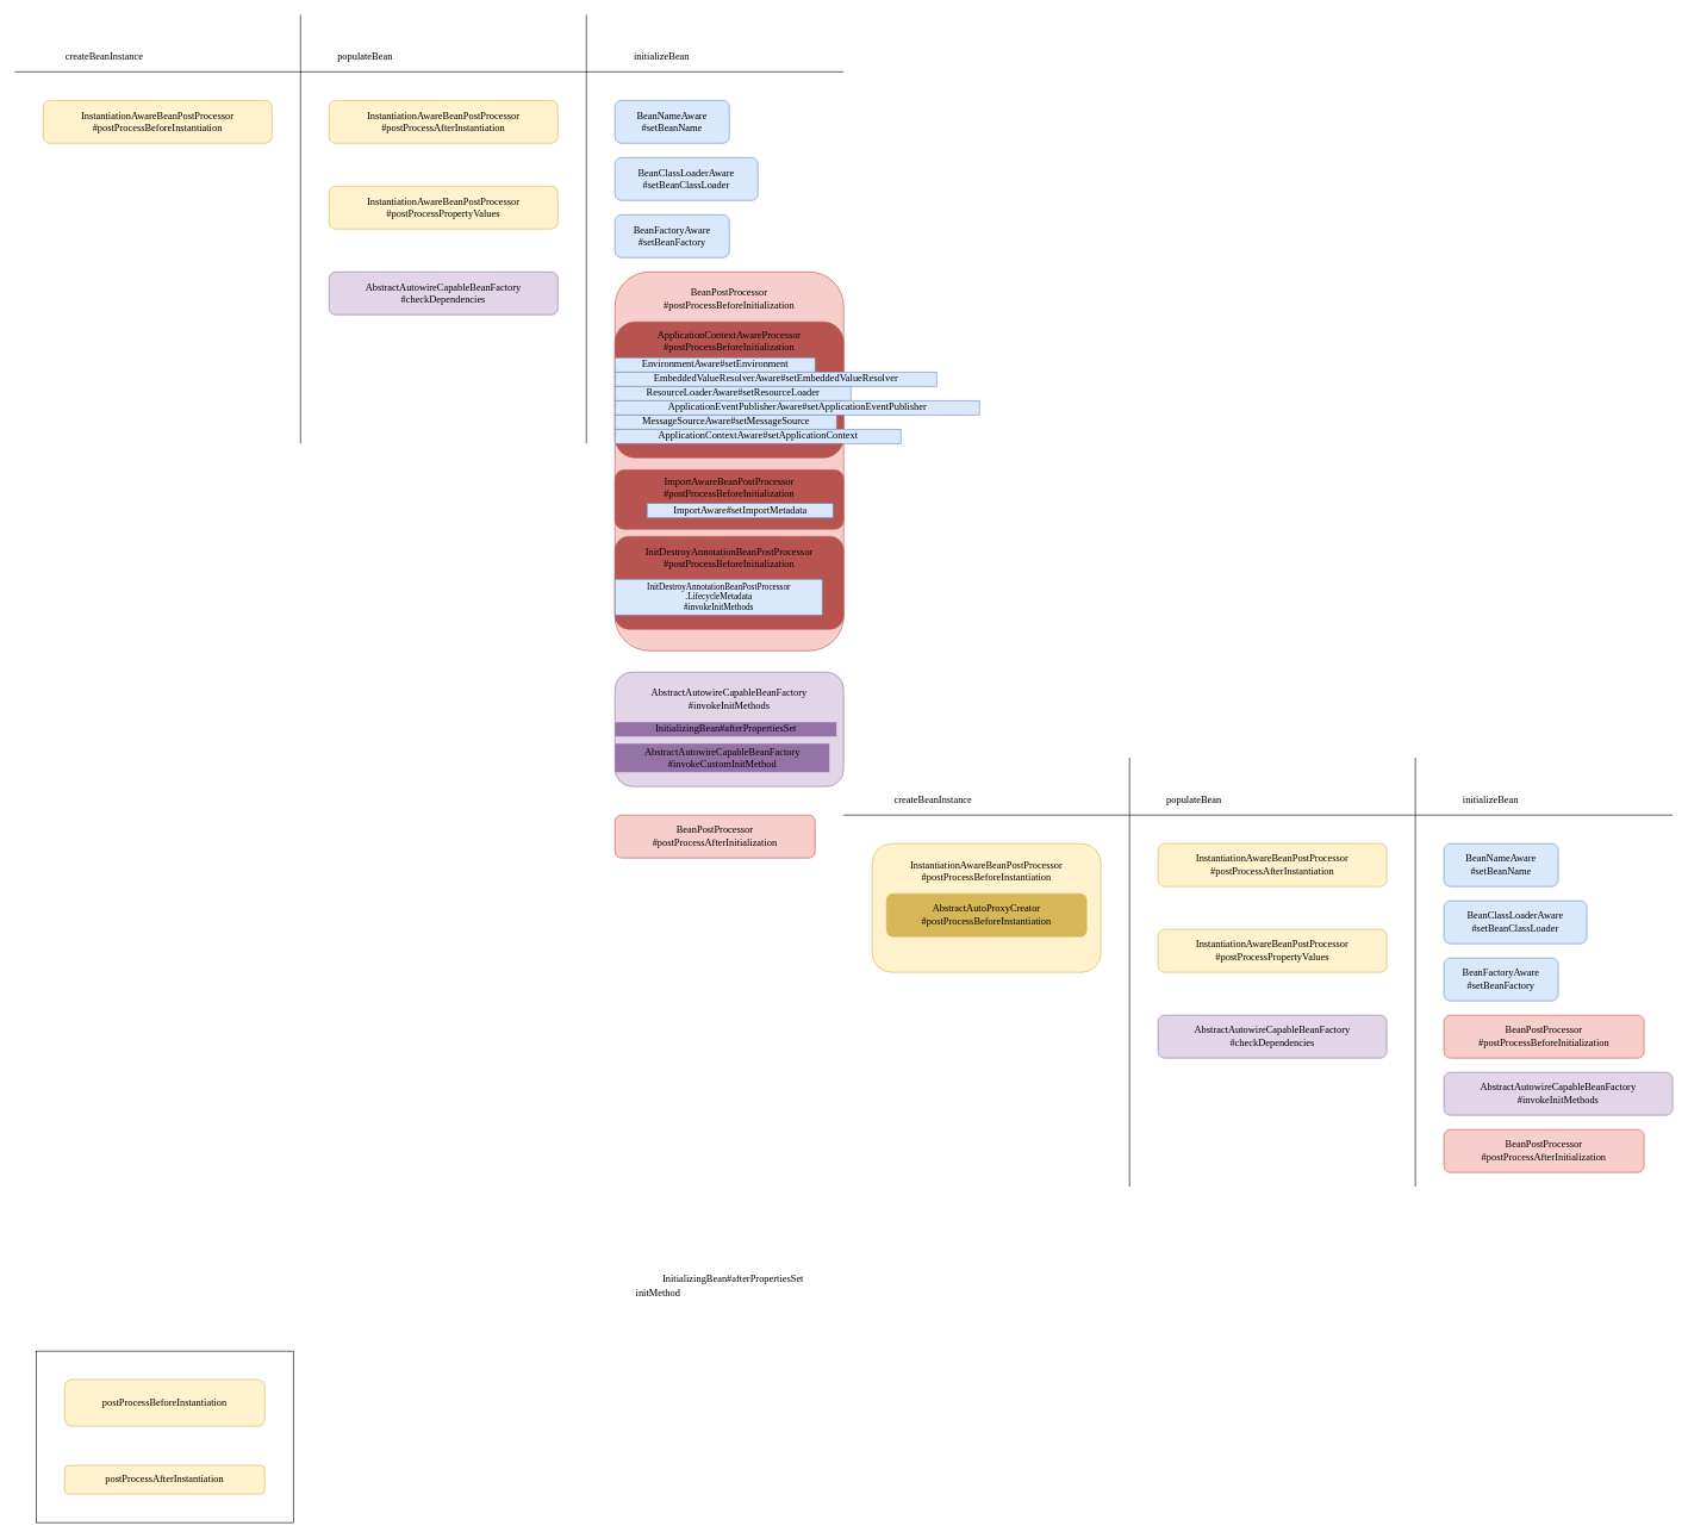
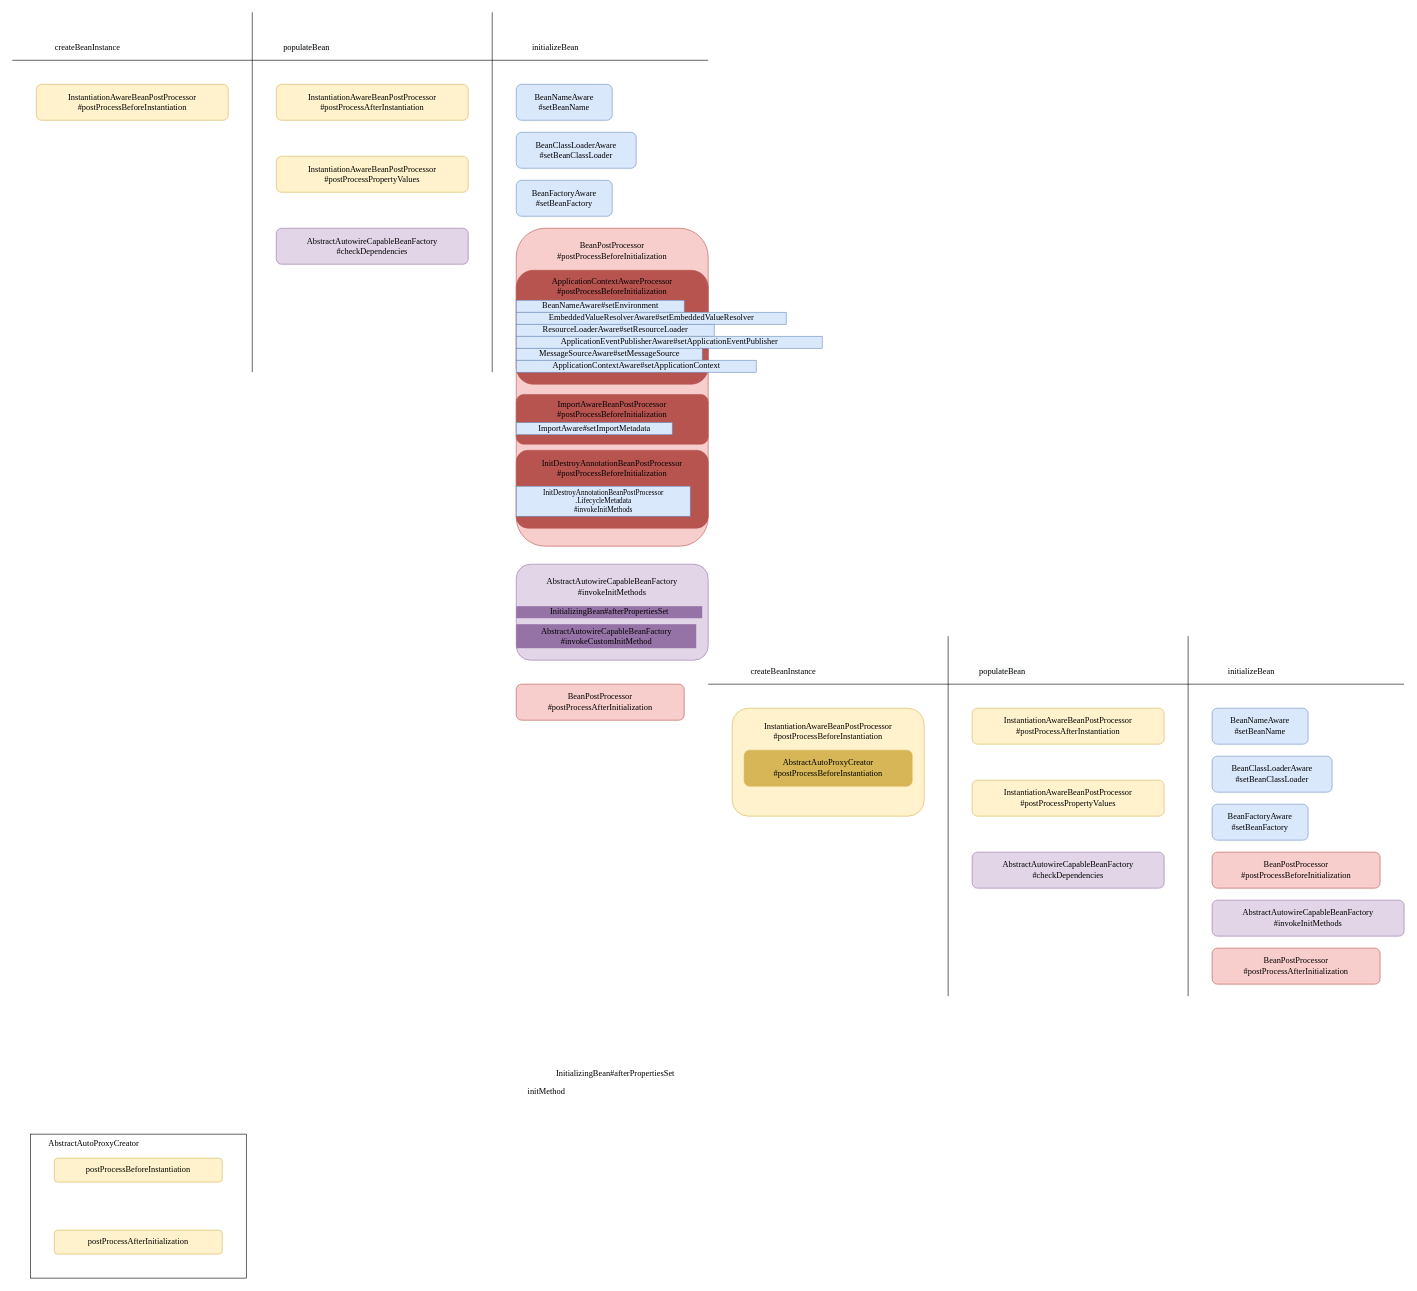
- <mxCell id="42" value="EnvironmentAware#setEnvironment" style="text;html=1;align=center;verticalAlign=middle;resizable=0;points=[];autosize=1;strokeColor=#6c8ebf;fillColor=#dae8fc;fontSize=14;fontFamily=Lucida Console;" vertex="1" parent="1"><mxGeometry x="860" y="500" width="280" height="20" as="geometry" /></mxCell>
+ <mxCell id="42" value="BeanNameAware#setEnvironment" style="text;html=1;align=center;verticalAlign=middle;resizable=0;points=[];autosize=1;strokeColor=#6c8ebf;fillColor=#dae8fc;fontSize=14;fontFamily=Lucida Console;" vertex="1" parent="1"><mxGeometry x="860" y="500" width="280" height="20" as="geometry" /></mxCell>
- <mxCell id="49" value="ImportAware#setImportMetadata" style="text;html=1;align=center;verticalAlign=middle;resizable=0;points=[];autosize=1;strokeColor=#6c8ebf;fillColor=#dae8fc;fontSize=14;fontFamily=Lucida Console;" vertex="1" parent="1"><mxGeometry x="905" y="704" width="260" height="20" as="geometry" /></mxCell>
+ <mxCell id="49" value="ImportAware#setImportMetadata" style="text;html=1;align=center;verticalAlign=middle;resizable=0;points=[];autosize=1;strokeColor=#6c8ebf;fillColor=#dae8fc;fontSize=14;fontFamily=Lucida Console;" vertex="1" parent="1"><mxGeometry x="860" y="704" width="260" height="20" as="geometry" /></mxCell>
- <mxCell id="16" value="initMethod" style="text;html=1;align=center;verticalAlign=middle;resizable=0;points=[];autosize=1;strokeColor=none;fillColor=none;fontSize=14;fontFamily=Lucida Console;" vertex="1" parent="1"><mxGeometry x="870" y="1800" width="100" height="20" as="geometry" /></mxCell>
+ <mxCell id="16" value="initMethod" style="text;html=1;align=center;verticalAlign=middle;resizable=0;points=[];autosize=1;strokeColor=none;fillColor=none;fontSize=14;fontFamily=Lucida Console;" vertex="1" parent="1"><mxGeometry x="860" y="1810" width="100" height="20" as="geometry" /></mxCell>
+ <mxCell id="7" value="AbstractAutoProxyCreator" style="text;html=1;strokeColor=none;fillColor=none;align=center;verticalAlign=middle;whiteSpace=wrap;rounded=0;fontFamily=Lucida Console;fontSize=14;" vertex="1" parent="1"><mxGeometry x="56" y="1891" width="200" height="30" as="geometry" /></mxCell>
- <mxCell id="4" value="postProcessBeforeInstantiation" style="rounded=1;whiteSpace=wrap;html=1;fontFamily=Lucida Console;fontSize=14;fillColor=#fff2cc;strokeColor=#d6b656;" vertex="1" parent="1"><mxGeometry x="90" y="1930" width="280" height="65" as="geometry" /></mxCell>
+ <mxCell id="4" value="postProcessBeforeInstantiation" style="rounded=1;whiteSpace=wrap;html=1;fontFamily=Lucida Console;fontSize=14;fillColor=#fff2cc;strokeColor=#d6b656;" vertex="1" parent="1"><mxGeometry x="90" y="1930" width="280" height="40" as="geometry" /></mxCell>
- <mxCell id="5" value="postProcessAfterInstantiation" style="rounded=1;whiteSpace=wrap;html=1;fontFamily=Lucida Console;fontSize=14;fillColor=#fff2cc;strokeColor=#d6b656;" vertex="1" parent="1"><mxGeometry x="90" y="2050" width="280" height="40" as="geometry" /></mxCell>
+ <mxCell id="5" value="postProcessAfterInitialization" style="rounded=1;whiteSpace=wrap;html=1;fontFamily=Lucida Console;fontSize=14;fillColor=#fff2cc;strokeColor=#d6b656;" vertex="1" parent="1"><mxGeometry x="90" y="2050" width="280" height="40" as="geometry" /></mxCell>
